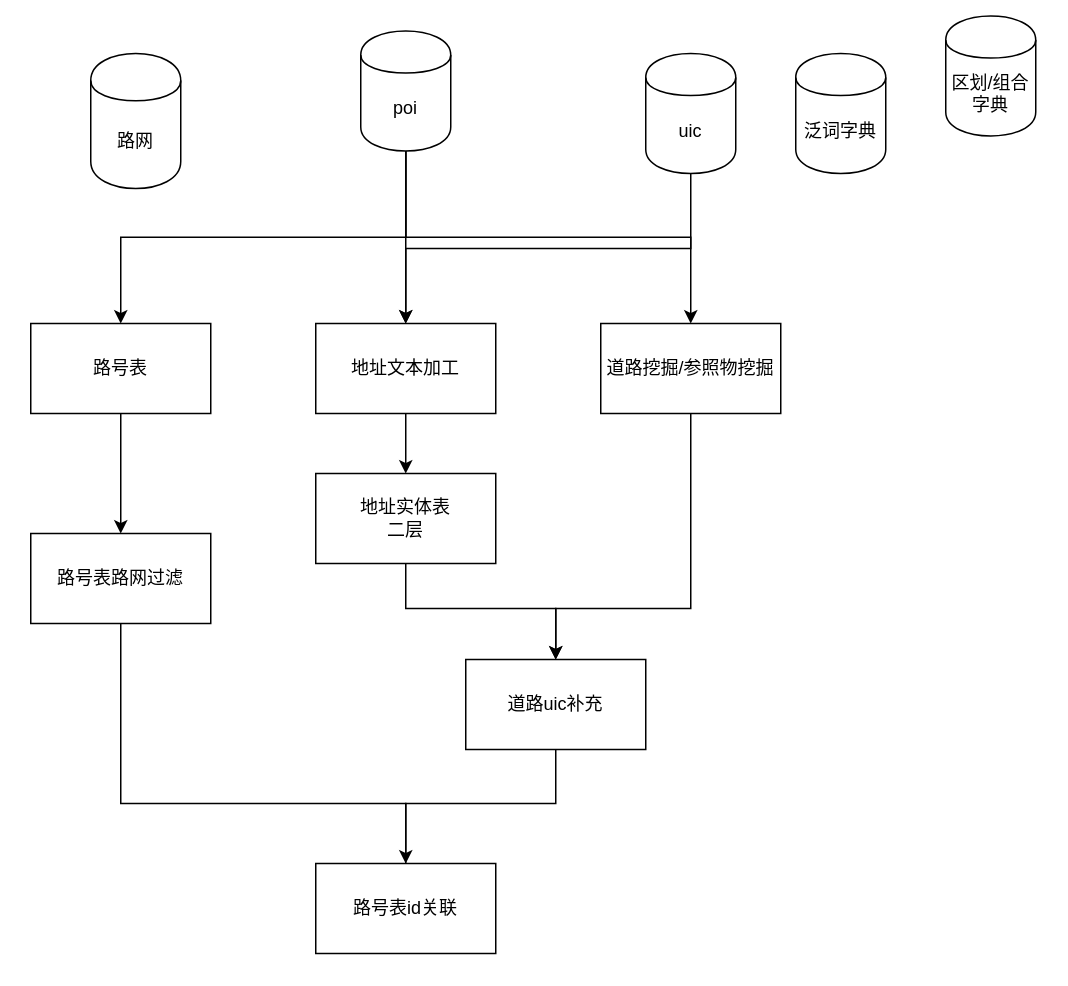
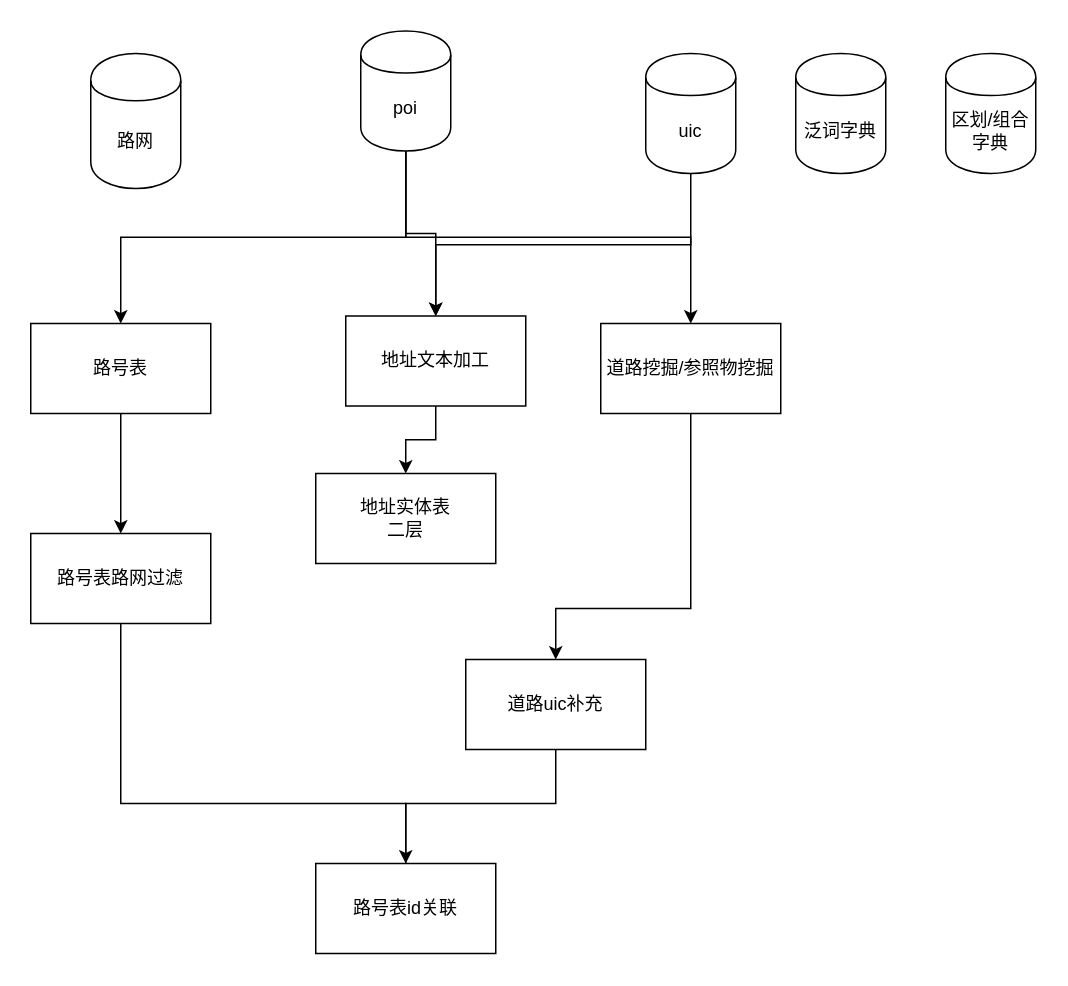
- <mxCell id="23" value="区划/组合字典" style="shape=cylinder;whiteSpace=wrap;html=1;boundedLbl=1;backgroundOutline=1;" vertex="1" parent="1"><mxGeometry x="630" y="10" width="60" height="80" as="geometry" /></mxCell>
+ <mxCell id="23" value="区划/组合字典" style="shape=cylinder;whiteSpace=wrap;html=1;boundedLbl=1;backgroundOutline=1;" vertex="1" parent="1"><mxGeometry x="630" y="35" width="60" height="80" as="geometry" /></mxCell>
- <mxCell id="11" value="地址文本加工&lt;br&gt;" style="rounded=0;whiteSpace=wrap;html=1;" vertex="1" parent="1"><mxGeometry x="210" y="215" width="120" height="60" as="geometry" /></mxCell>
+ <mxCell id="11" value="地址文本加工&lt;br&gt;" style="rounded=0;whiteSpace=wrap;html=1;" vertex="1" parent="1"><mxGeometry x="230" y="210" width="120" height="60" as="geometry" /></mxCell>
- <mxCell id="12" style="edgeStyle=orthogonalEdgeStyle;rounded=0;orthogonalLoop=1;jettySize=auto;html=1;exitX=0.5;exitY=1;exitDx=0;exitDy=0;" edge="1" parent="1" source="13" target="21"><mxGeometry relative="1" as="geometry"><Array as="points"><mxPoint x="270" y="405" /><mxPoint x="370" y="405" /></Array></mxGeometry></mxCell>
